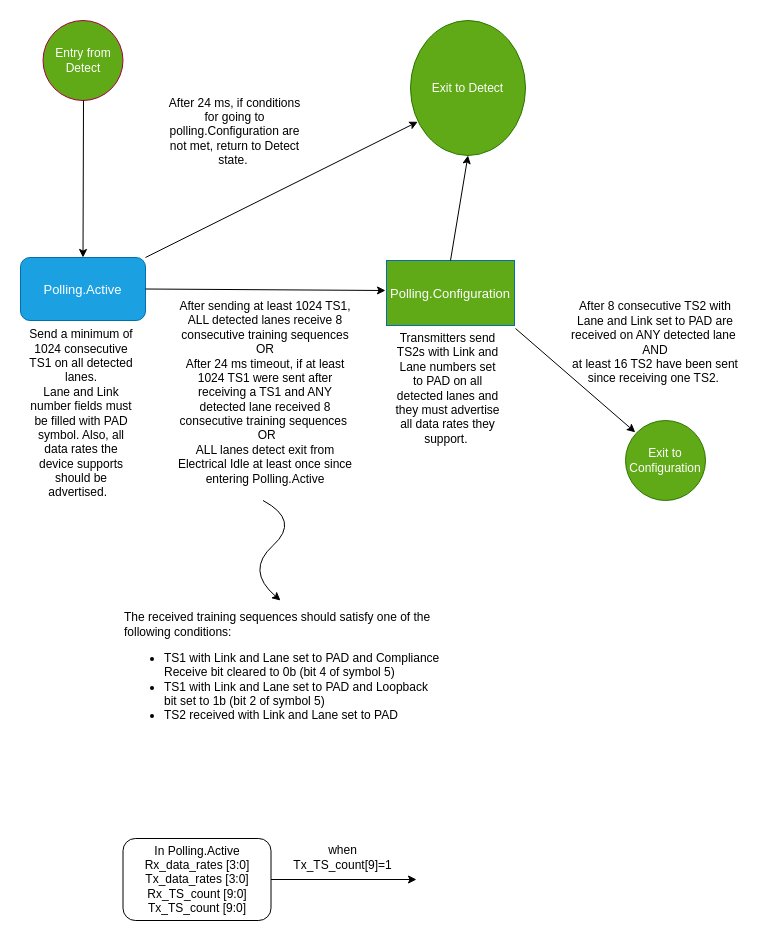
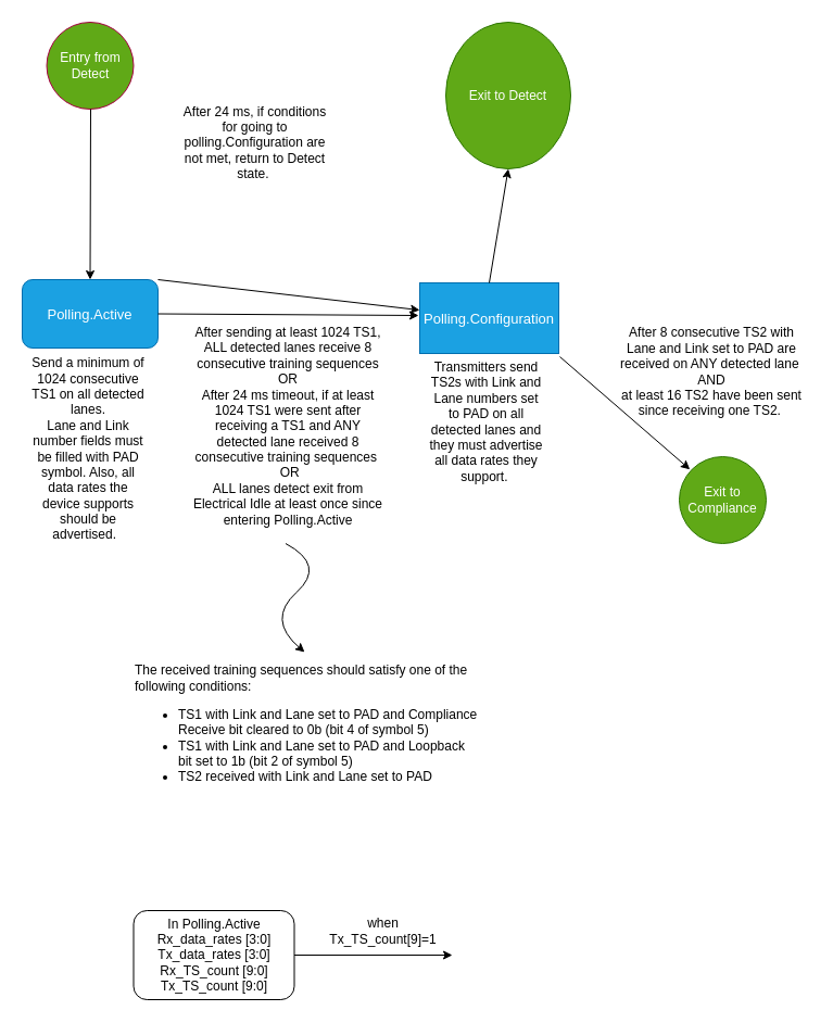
- <mxCell id="7" value="" style="endArrow=classic;html=1;exitX=1;exitY=0;exitDx=0;exitDy=0;entryX=0.063;entryY=0.75;entryDx=0;entryDy=0;entryPerimeter=0;" parent="1" source="2" target="4" edge="1"><mxGeometry width="50" height="50" relative="1" as="geometry"><mxPoint x="305" y="300" as="sourcePoint" /><mxPoint x="405" y="80" as="targetPoint" /></mxGeometry></mxCell>
+ <mxCell id="7" value="" style="endArrow=classic;html=1;exitX=1;exitY=0;exitDx=0;exitDy=0;" parent="1" source="2" target="3" edge="1"><mxGeometry width="50" height="50" relative="1" as="geometry"><mxPoint x="305" y="300" as="sourcePoint" /><mxPoint x="405" y="80" as="targetPoint" /></mxGeometry></mxCell>
- <mxCell id="3" value="&lt;font style=&quot;font-size: 13px&quot;&gt;Polling.Configuration&lt;/font&gt;" style="rounded=0;whiteSpace=wrap;html=1;fillColor=#60a917;strokeColor=#006EAF;fontColor=#ffffff;" parent="1" vertex="1"><mxGeometry x="386" y="260" width="128" height="65" as="geometry" /></mxCell>
+ <mxCell id="3" value="&lt;font style=&quot;font-size: 13px&quot;&gt;Polling.Configuration&lt;/font&gt;" style="rounded=0;whiteSpace=wrap;html=1;fillColor=#1ba1e2;strokeColor=#006EAF;fontColor=#ffffff;" parent="1" vertex="1"><mxGeometry x="386" y="260" width="128" height="65" as="geometry" /></mxCell>
- <mxCell id="5" value="Exit to Configuration" style="ellipse;whiteSpace=wrap;html=1;aspect=fixed;fillColor=#60a917;strokeColor=#2D7600;fontColor=#ffffff;" parent="1" vertex="1"><mxGeometry x="625" y="420" width="80" height="80" as="geometry" /></mxCell>
+ <mxCell id="5" value="Exit to Compliance" style="ellipse;whiteSpace=wrap;html=1;aspect=fixed;fillColor=#60a917;strokeColor=#2D7600;fontColor=#ffffff;" parent="1" vertex="1"><mxGeometry x="625" y="420" width="80" height="80" as="geometry" /></mxCell>
- <mxCell id="21" value="when Tx_TS_count[9]=1" style="text;html=1;strokeColor=none;fillColor=none;align=center;verticalAlign=middle;whiteSpace=wrap;rounded=0;fontSize=12;fontColor=#000000;" parent="1" vertex="1"><mxGeometry x="294" y="839" width="97" height="35" as="geometry" /></mxCell>
+ <mxCell id="21" value="when Tx_TS_count[9]=1" style="text;html=1;strokeColor=none;fillColor=none;align=center;verticalAlign=middle;whiteSpace=wrap;rounded=0;fontSize=12;fontColor=#000000;" parent="1" vertex="1"><mxGeometry x="304" y="839" width="97" height="35" as="geometry" /></mxCell>
